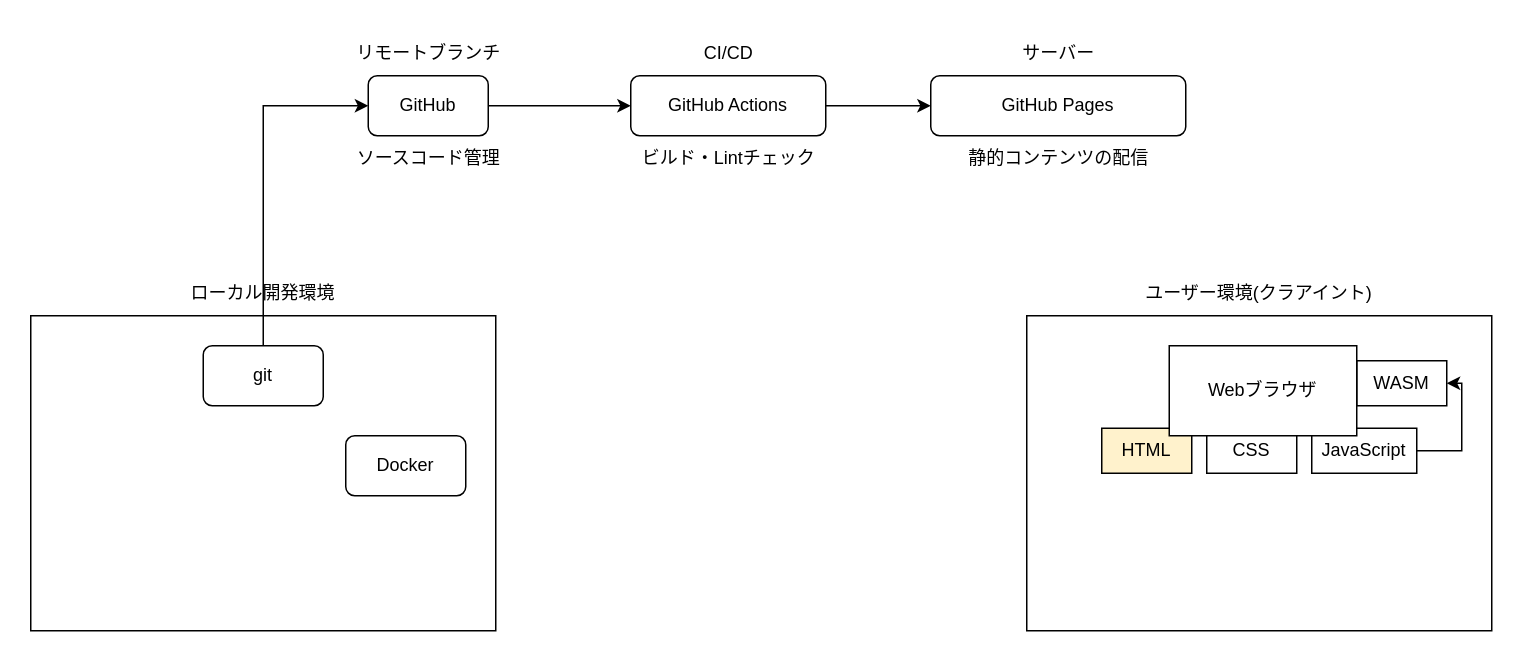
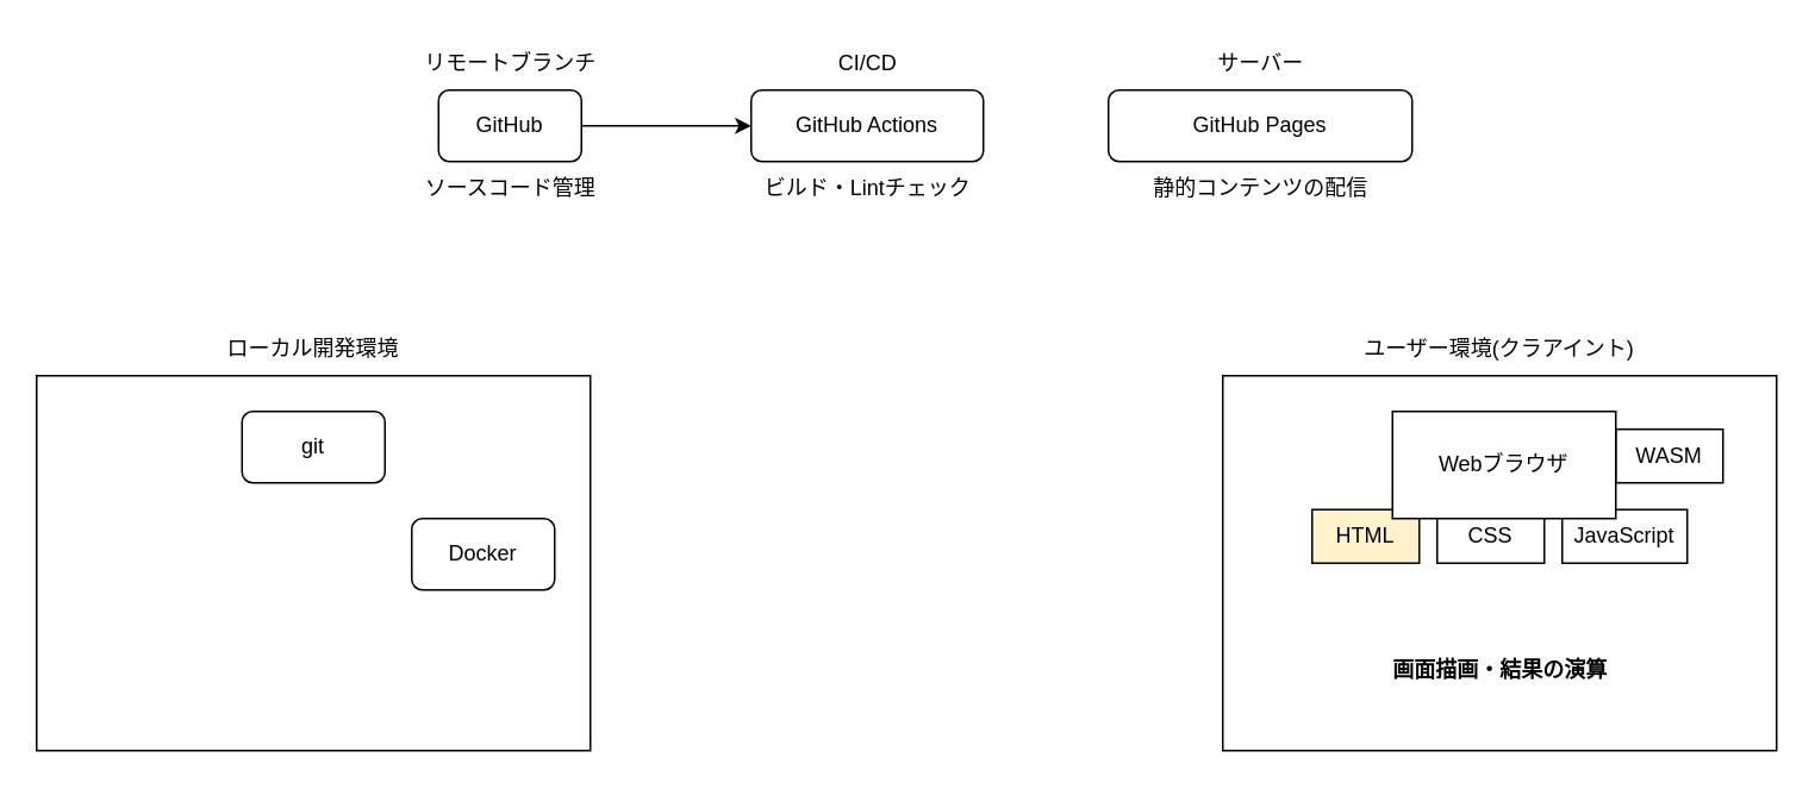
- <mxCell id="18" style="edgeStyle=orthogonalEdgeStyle;rounded=0;orthogonalLoop=1;jettySize=auto;html=1;" edge="1" parent="1" source="21" target="25"><mxGeometry relative="1" as="geometry" /></mxCell>
- <mxCell id="19" style="edgeStyle=orthogonalEdgeStyle;rounded=0;orthogonalLoop=1;jettySize=auto;html=1;entryX=0;entryY=0.5;entryDx=0;entryDy=0;exitX=0.5;exitY=0;exitDx=0;exitDy=0;" edge="1" parent="1" source="16" target="29"><mxGeometry relative="1" as="geometry"><Array as="points"><mxPoint x="175" y="70" /></Array></mxGeometry></mxCell>
- <mxCell id="8" style="edgeStyle=orthogonalEdgeStyle;rounded=0;orthogonalLoop=1;jettySize=auto;html=1;entryX=1;entryY=0.5;entryDx=0;entryDy=0;" edge="1" parent="2" source="9" target="5"><mxGeometry relative="1" as="geometry"><Array as="points"><mxPoint x="290" y="120" /><mxPoint x="290" y="75" /></Array></mxGeometry></mxCell>
+ <mxCell id="11" value="画面描画・結果の演算" style="text;html=1;strokeColor=none;fillColor=none;align=center;verticalAlign=middle;whiteSpace=wrap;rounded=0;fontStyle=1" vertex="1" parent="2"><mxGeometry x="72.5" y="180" width="165" height="30" as="geometry" /></mxCell>
